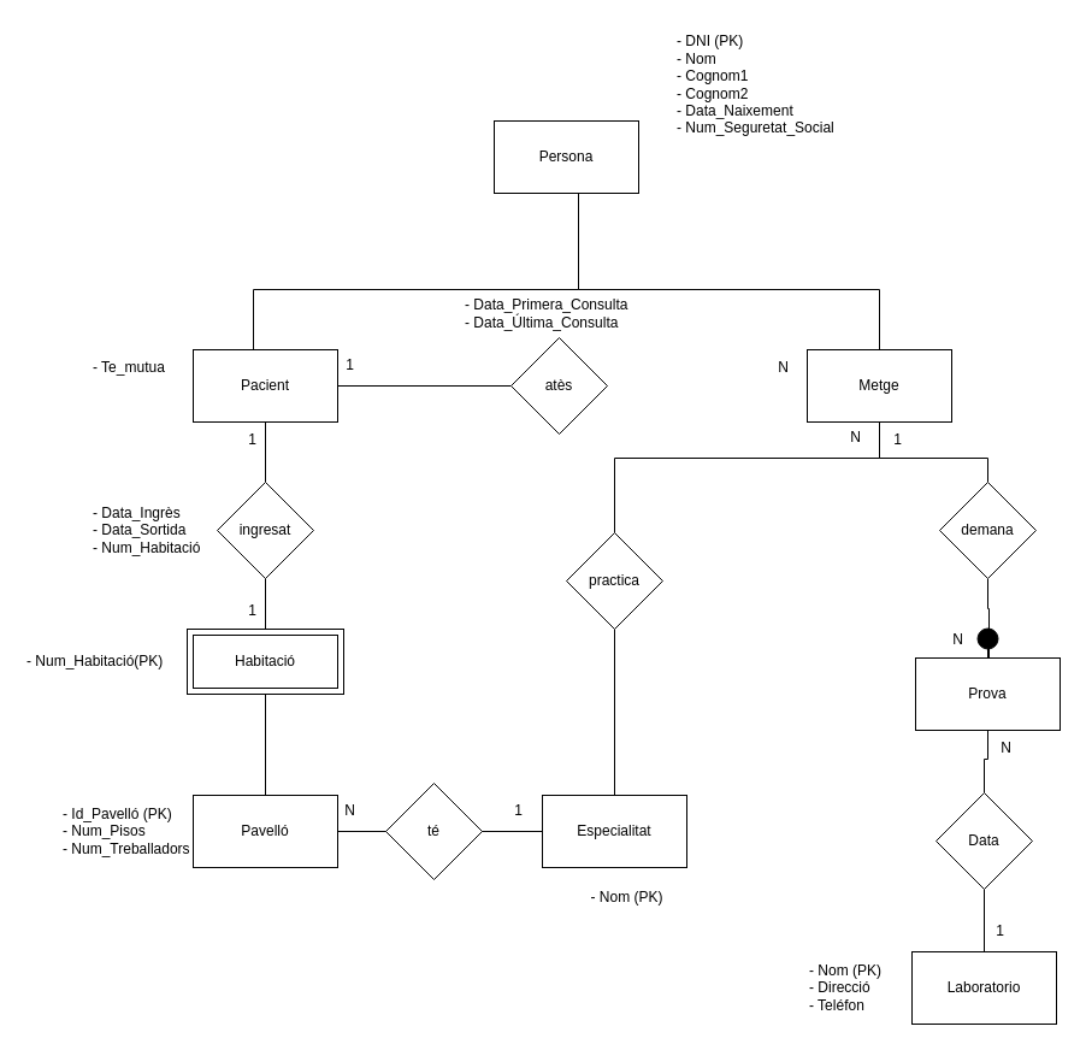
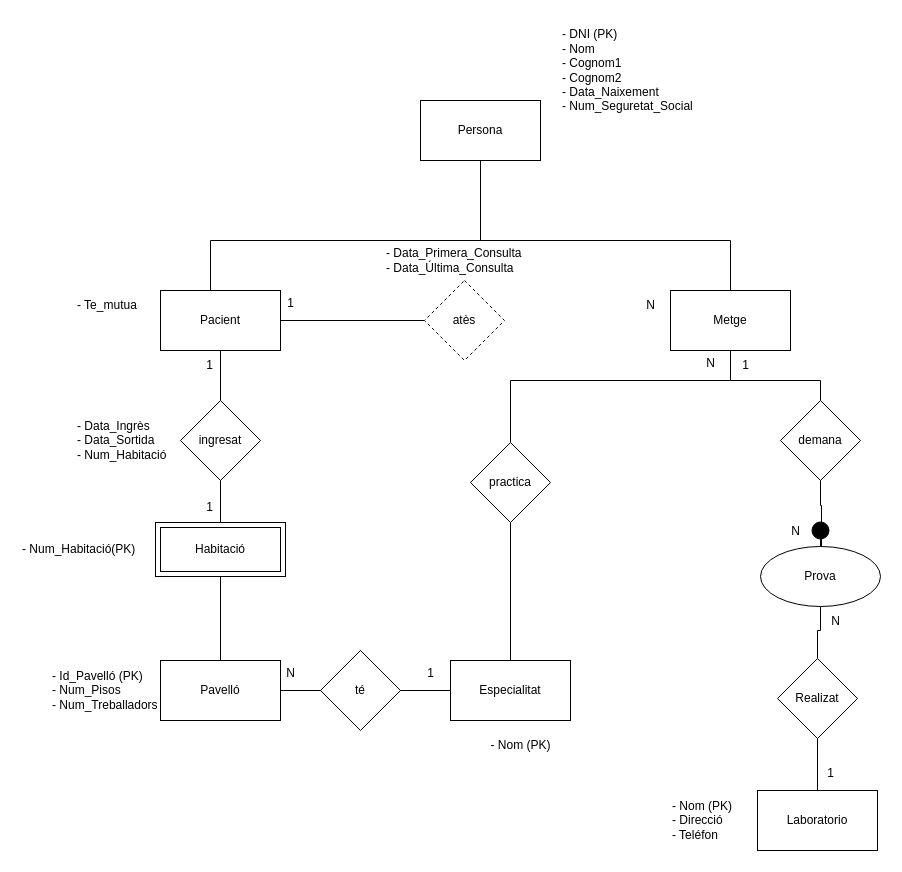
- <mxCell id="4" value="Persona" style="rounded=0;whiteSpace=wrap;html=1;" vertex="1" parent="1"><mxGeometry x="410" y="100" width="120" height="60" as="geometry" /></mxCell>
+ <mxCell id="4" value="Persona" style="rounded=0;whiteSpace=wrap;html=1;" vertex="1" parent="1"><mxGeometry x="420" y="100" width="120" height="60" as="geometry" /></mxCell>
- <mxCell id="11" value="atès" style="rhombus;whiteSpace=wrap;html=1;" vertex="1" parent="1"><mxGeometry x="424" y="280" width="80" height="80" as="geometry" /></mxCell>
+ <mxCell id="11" value="atès" style="rhombus;whiteSpace=wrap;html=1;dashed=1;" vertex="1" parent="1"><mxGeometry x="424" y="280" width="80" height="80" as="geometry" /></mxCell>
- <mxCell id="29" value="Prova" style="rounded=0;whiteSpace=wrap;html=1;" vertex="1" parent="1"><mxGeometry x="760" y="546" width="120" height="60" as="geometry" /></mxCell>
+ <mxCell id="29" value="Prova" style="ellipse;whiteSpace=wrap;html=1;" vertex="1" parent="1"><mxGeometry x="760" y="546" width="120" height="60" as="geometry" /></mxCell>
- <mxCell id="32" value="Data" style="rhombus;whiteSpace=wrap;html=1;" vertex="1" parent="1"><mxGeometry x="777" y="658" width="80" height="80" as="geometry" /></mxCell>
+ <mxCell id="32" value="Realizat" style="rhombus;whiteSpace=wrap;html=1;" vertex="1" parent="1"><mxGeometry x="777" y="658" width="80" height="80" as="geometry" /></mxCell>
